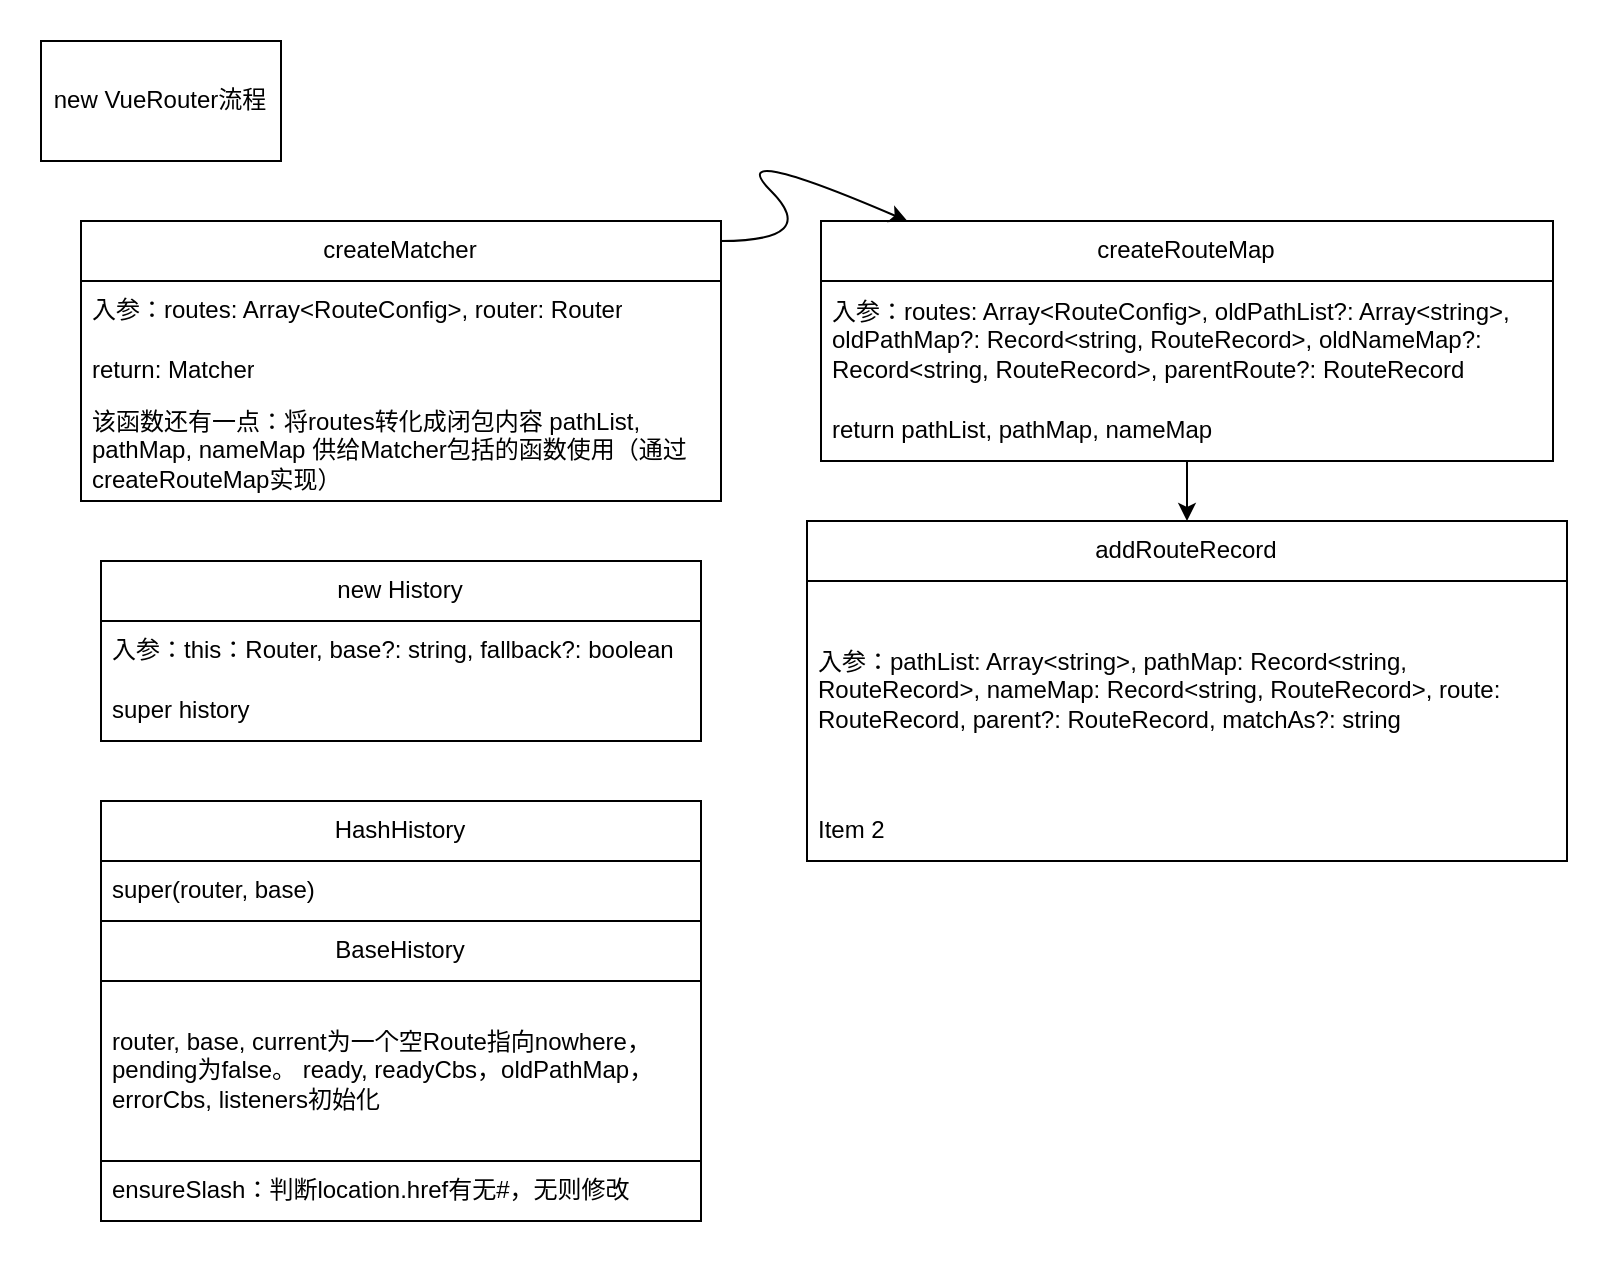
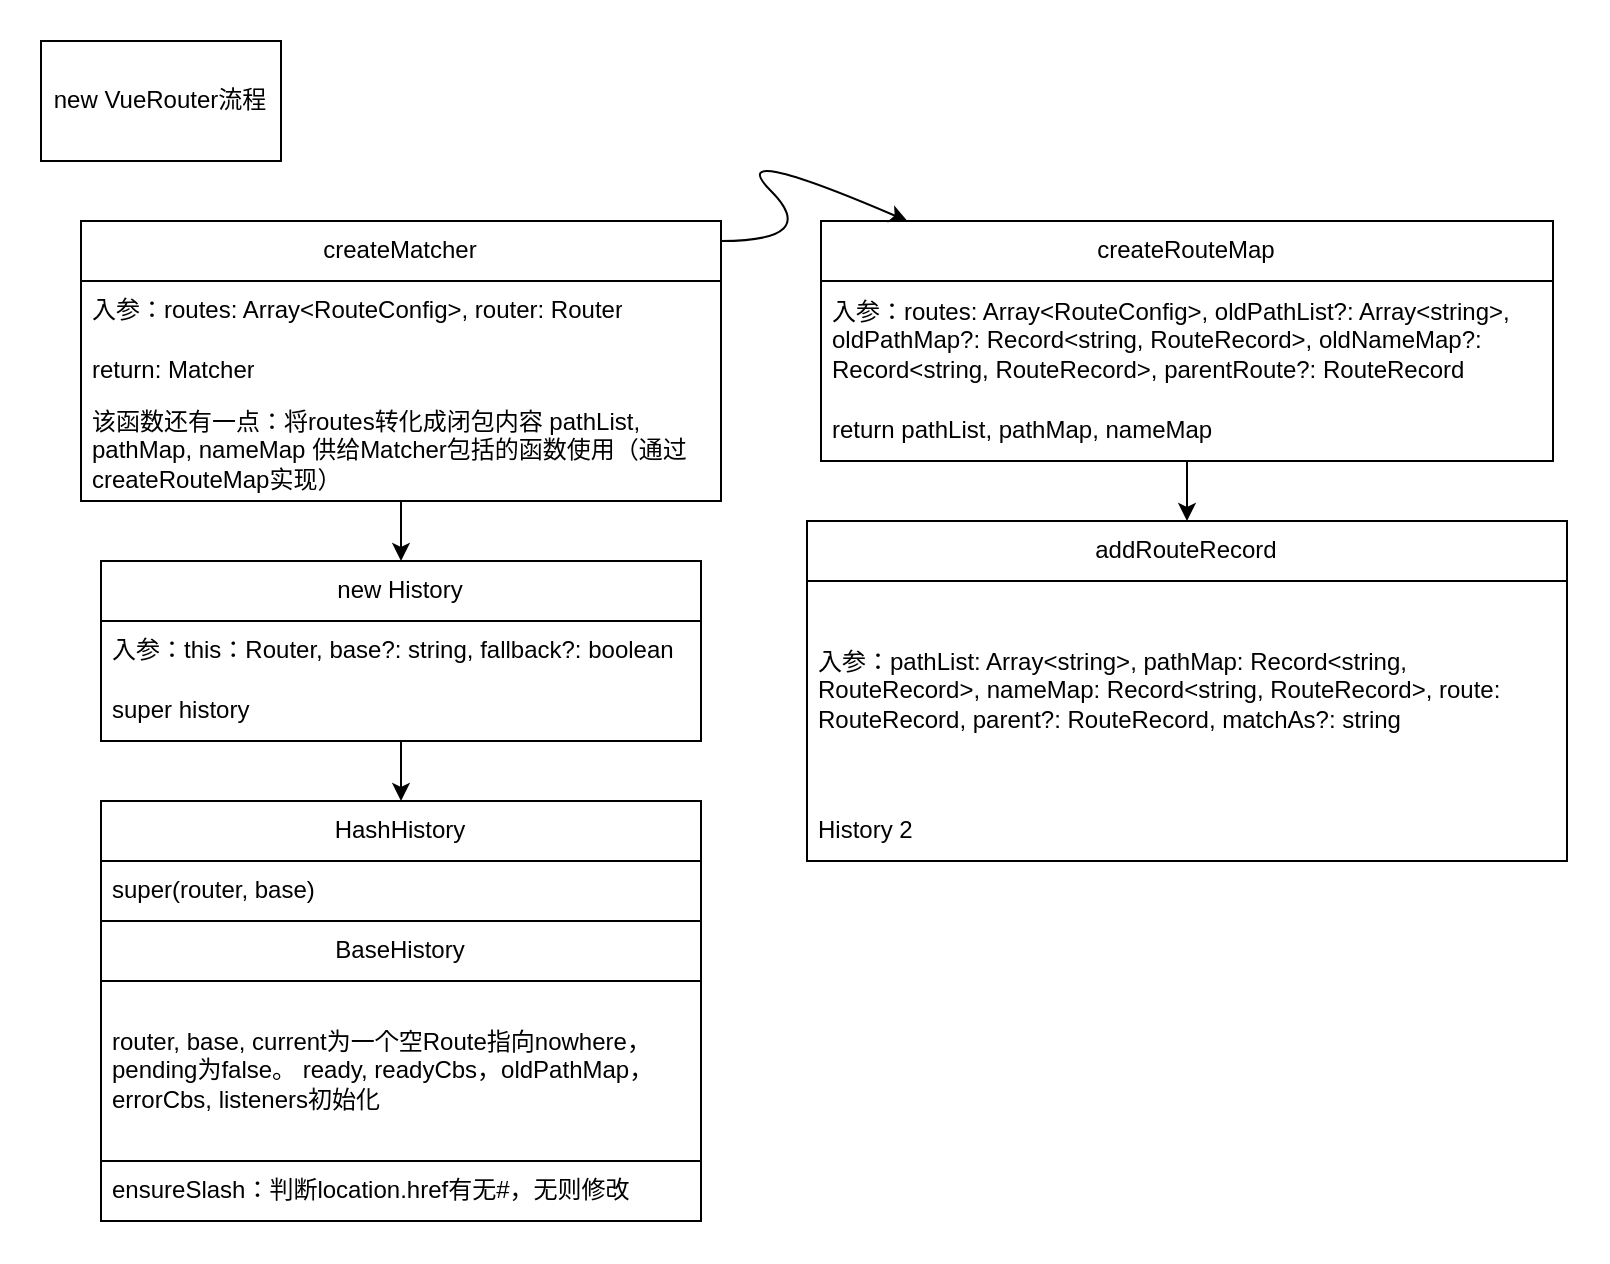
+ <mxCell id="3" style="edgeStyle=orthogonalEdgeStyle;rounded=0;orthogonalLoop=1;jettySize=auto;html=1;entryX=0.5;entryY=0;entryDx=0;entryDy=0;" parent="1" source="4" target="16" edge="1"><mxGeometry relative="1" as="geometry" /></mxCell>
+ <mxCell id="15" style="edgeStyle=orthogonalEdgeStyle;rounded=0;orthogonalLoop=1;jettySize=auto;html=1;entryX=0.5;entryY=0;entryDx=0;entryDy=0;" parent="1" source="16" target="19" edge="1"><mxGeometry relative="1" as="geometry" /></mxCell>
- <mxCell id="14" value="Item 2" style="text;strokeColor=none;fillColor=none;align=left;verticalAlign=middle;spacingLeft=4;spacingRight=4;overflow=hidden;points=[[0,0.5],[1,0.5]];portConstraint=eastwest;rotatable=0;whiteSpace=wrap;html=1;" parent="12" vertex="1"><mxGeometry y="140" width="380" height="30" as="geometry" /></mxCell>
+ <mxCell id="14" value="History 2" style="text;strokeColor=none;fillColor=none;align=left;verticalAlign=middle;spacingLeft=4;spacingRight=4;overflow=hidden;points=[[0,0.5],[1,0.5]];portConstraint=eastwest;rotatable=0;whiteSpace=wrap;html=1;" parent="12" vertex="1"><mxGeometry y="140" width="380" height="30" as="geometry" /></mxCell>
